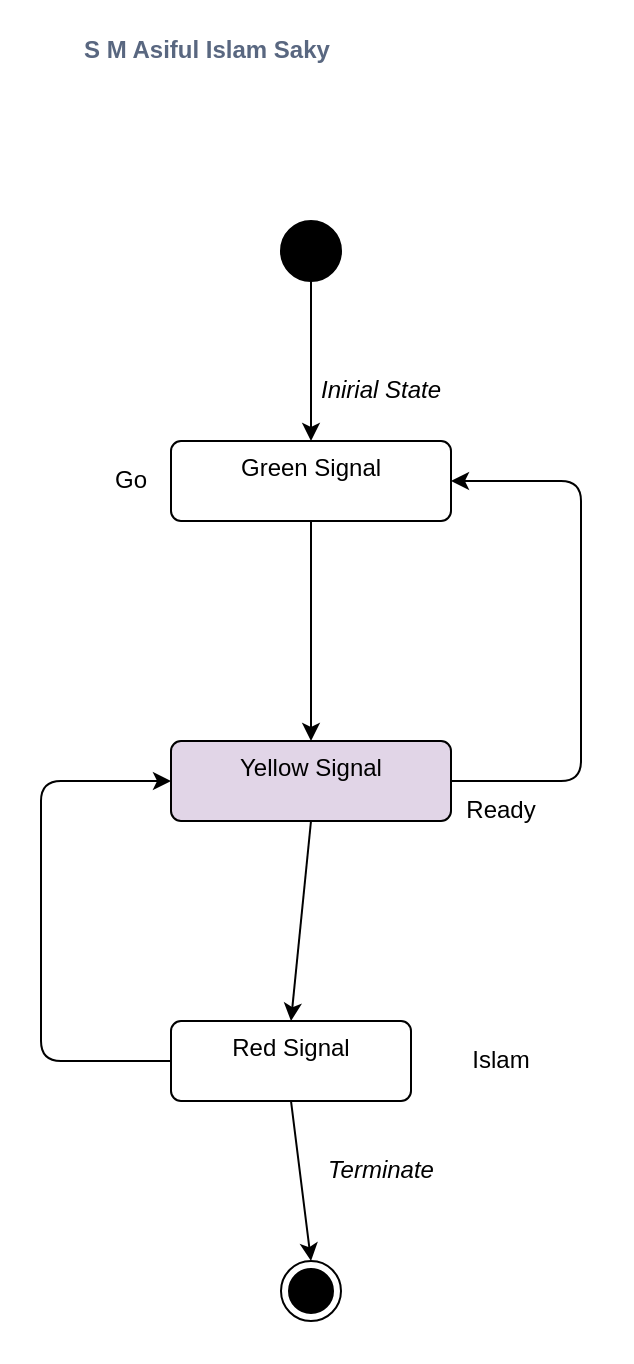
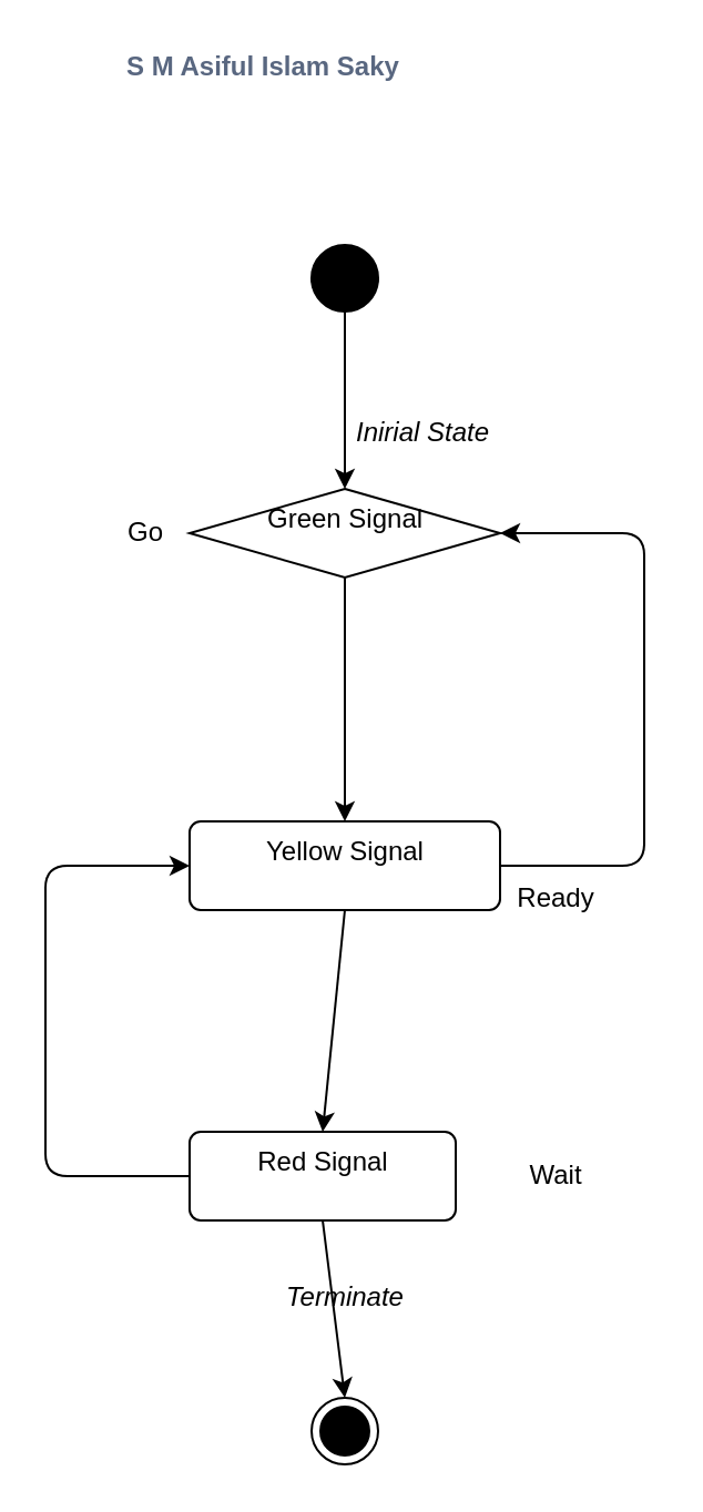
- <mxCell id="18" value="&lt;font style=&quot;font-size: 12px;&quot;&gt;S M Asiful Islam Saky&lt;/font&gt;" style="fillColor=none;strokeColor=none;html=1;fontSize=11;fontStyle=0;align=left;fontColor=#596780;fontStyle=1;fontSize=11" vertex="1" parent="1"><mxGeometry x="40" y="15" width="240" height="20" as="geometry" /></mxCell>
+ <mxCell id="18" value="&lt;font style=&quot;font-size: 12px;&quot;&gt;S M Asiful Islam Saky&lt;/font&gt;" style="fillColor=none;strokeColor=none;html=1;fontSize=11;fontStyle=0;align=left;fontColor=#596780;fontStyle=1;fontSize=11" vertex="1" parent="1"><mxGeometry x="55" width="240" height="20" as="geometry" y="20" /></mxCell>
- <mxCell id="6" value="Green Signal" style="html=1;align=center;verticalAlign=top;rounded=1;absoluteArcSize=1;arcSize=10;dashed=0;" vertex="1" parent="1"><mxGeometry x="85" y="220" width="140" height="40" as="geometry" /></mxCell>
+ <mxCell id="6" value="Green Signal" style="rhombus;html=1;align=center;verticalAlign=top;absoluteArcSize=1;arcSize=10;dashed=0;" vertex="1" parent="1"><mxGeometry x="85" y="220" width="140" height="40" as="geometry" /></mxCell>
- <mxCell id="9" value="Yellow Signal" style="html=1;align=center;verticalAlign=top;rounded=1;absoluteArcSize=1;arcSize=10;dashed=0;fillColor=#e1d5e7;" vertex="1" parent="1"><mxGeometry x="85" y="370" width="140" height="40" as="geometry" /></mxCell>
+ <mxCell id="9" value="Yellow Signal" style="html=1;align=center;verticalAlign=top;rounded=1;absoluteArcSize=1;arcSize=10;dashed=0;" vertex="1" parent="1"><mxGeometry x="85" y="370" width="140" height="40" as="geometry" /></mxCell>
- <mxCell id="15" value="Islam" style="text;html=1;align=center;verticalAlign=middle;resizable=0;points=[];autosize=1;strokeColor=none;fillColor=none;" vertex="1" parent="1"><mxGeometry x="225" y="515" width="50" height="30" as="geometry" /></mxCell>
+ <mxCell id="15" value="Wait" style="text;html=1;align=center;verticalAlign=middle;resizable=0;points=[];autosize=1;strokeColor=none;fillColor=none;" vertex="1" parent="1"><mxGeometry x="225" y="515" width="50" height="30" as="geometry" /></mxCell>
- <mxCell id="17" value="&lt;i&gt;Terminate&lt;/i&gt;" style="text;html=1;align=center;verticalAlign=middle;resizable=0;points=[];autosize=1;strokeColor=none;fillColor=none;" vertex="1" parent="1"><mxGeometry x="150" y="570" width="80" height="30" as="geometry" /></mxCell>
+ <mxCell id="17" value="&lt;i&gt;Terminate&lt;/i&gt;" style="text;html=1;align=center;verticalAlign=middle;resizable=0;points=[];autosize=1;strokeColor=none;fillColor=none;" vertex="1" parent="1"><mxGeometry x="115" y="570" width="80" height="30" as="geometry" /></mxCell>
